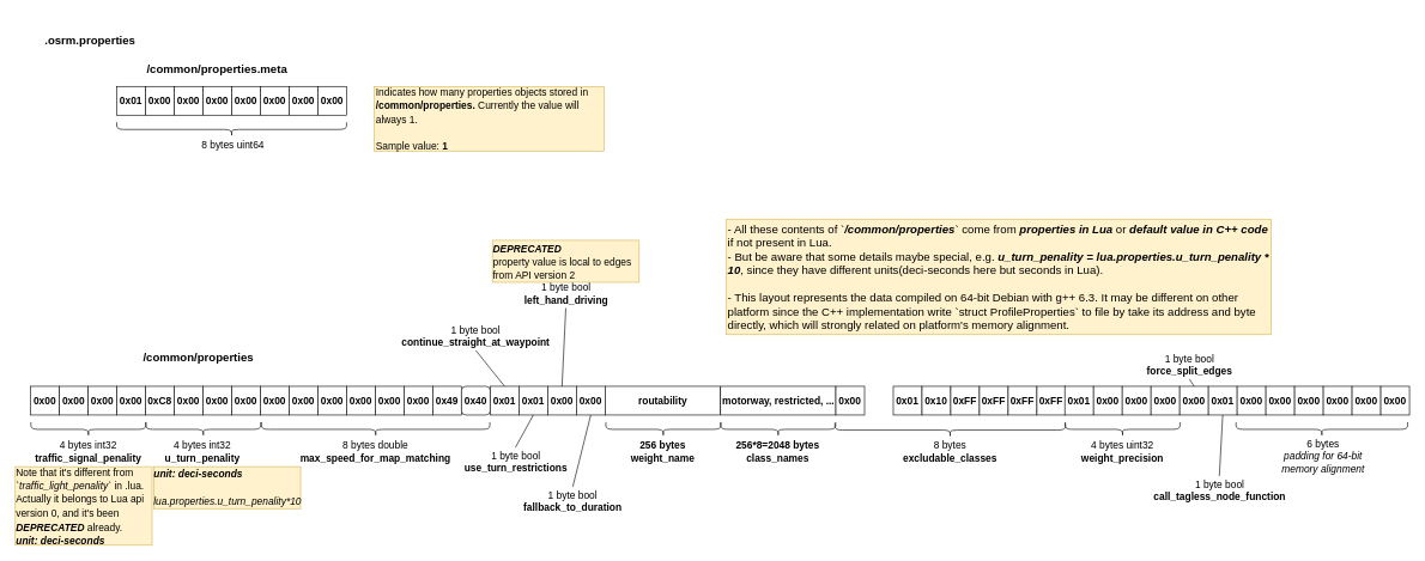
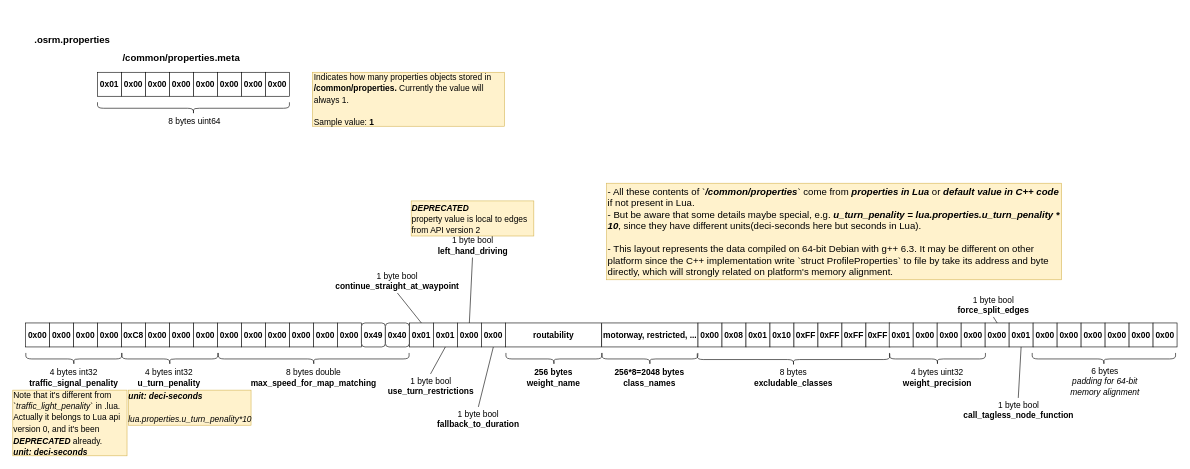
- <mxCell id="12" value=".osrm.properties" style="text;html=1;strokeColor=none;fillColor=none;align=left;verticalAlign=middle;whiteSpace=wrap;rounded=0;fontSize=16;fontStyle=1" parent="1" vertex="1"><mxGeometry x="60" y="45" width="245" height="20" as="geometry" /></mxCell>
+ <mxCell id="12" value=".osrm.properties" style="text;html=1;strokeColor=none;fillColor=none;align=left;verticalAlign=middle;whiteSpace=wrap;rounded=0;fontSize=16;fontStyle=1" parent="1" vertex="1"><mxGeometry x="55" y="55" width="245" height="20" as="geometry" /></mxCell>
- <mxCell id="15" value="/common/properties" style="text;html=1;strokeColor=none;fillColor=none;align=left;verticalAlign=middle;whiteSpace=wrap;rounded=0;fontSize=16;fontStyle=1" parent="1" vertex="1"><mxGeometry x="197" y="488" width="245" height="20" as="geometry" /></mxCell>
- <mxCell id="32" value="0x49" style="rounded=0;whiteSpace=wrap;html=1;fontStyle=1;fontSize=14;" parent="1" vertex="1"><mxGeometry x="602" y="538" width="40" height="40" as="geometry" /></mxCell>
+ <mxCell id="32" value="0x49" style="whiteSpace=wrap;html=1;fontStyle=1;fontSize=14;rounded=1;" parent="1" vertex="1"><mxGeometry x="602" y="538" width="40" height="40" as="geometry" /></mxCell>
+ <mxCell id="61" value="0x08" style="rounded=0;whiteSpace=wrap;html=1;fontStyle=1;fontSize=14;" parent="1" vertex="1"><mxGeometry x="1203.25" y="538" width="40" height="40" as="geometry" /></mxCell>
